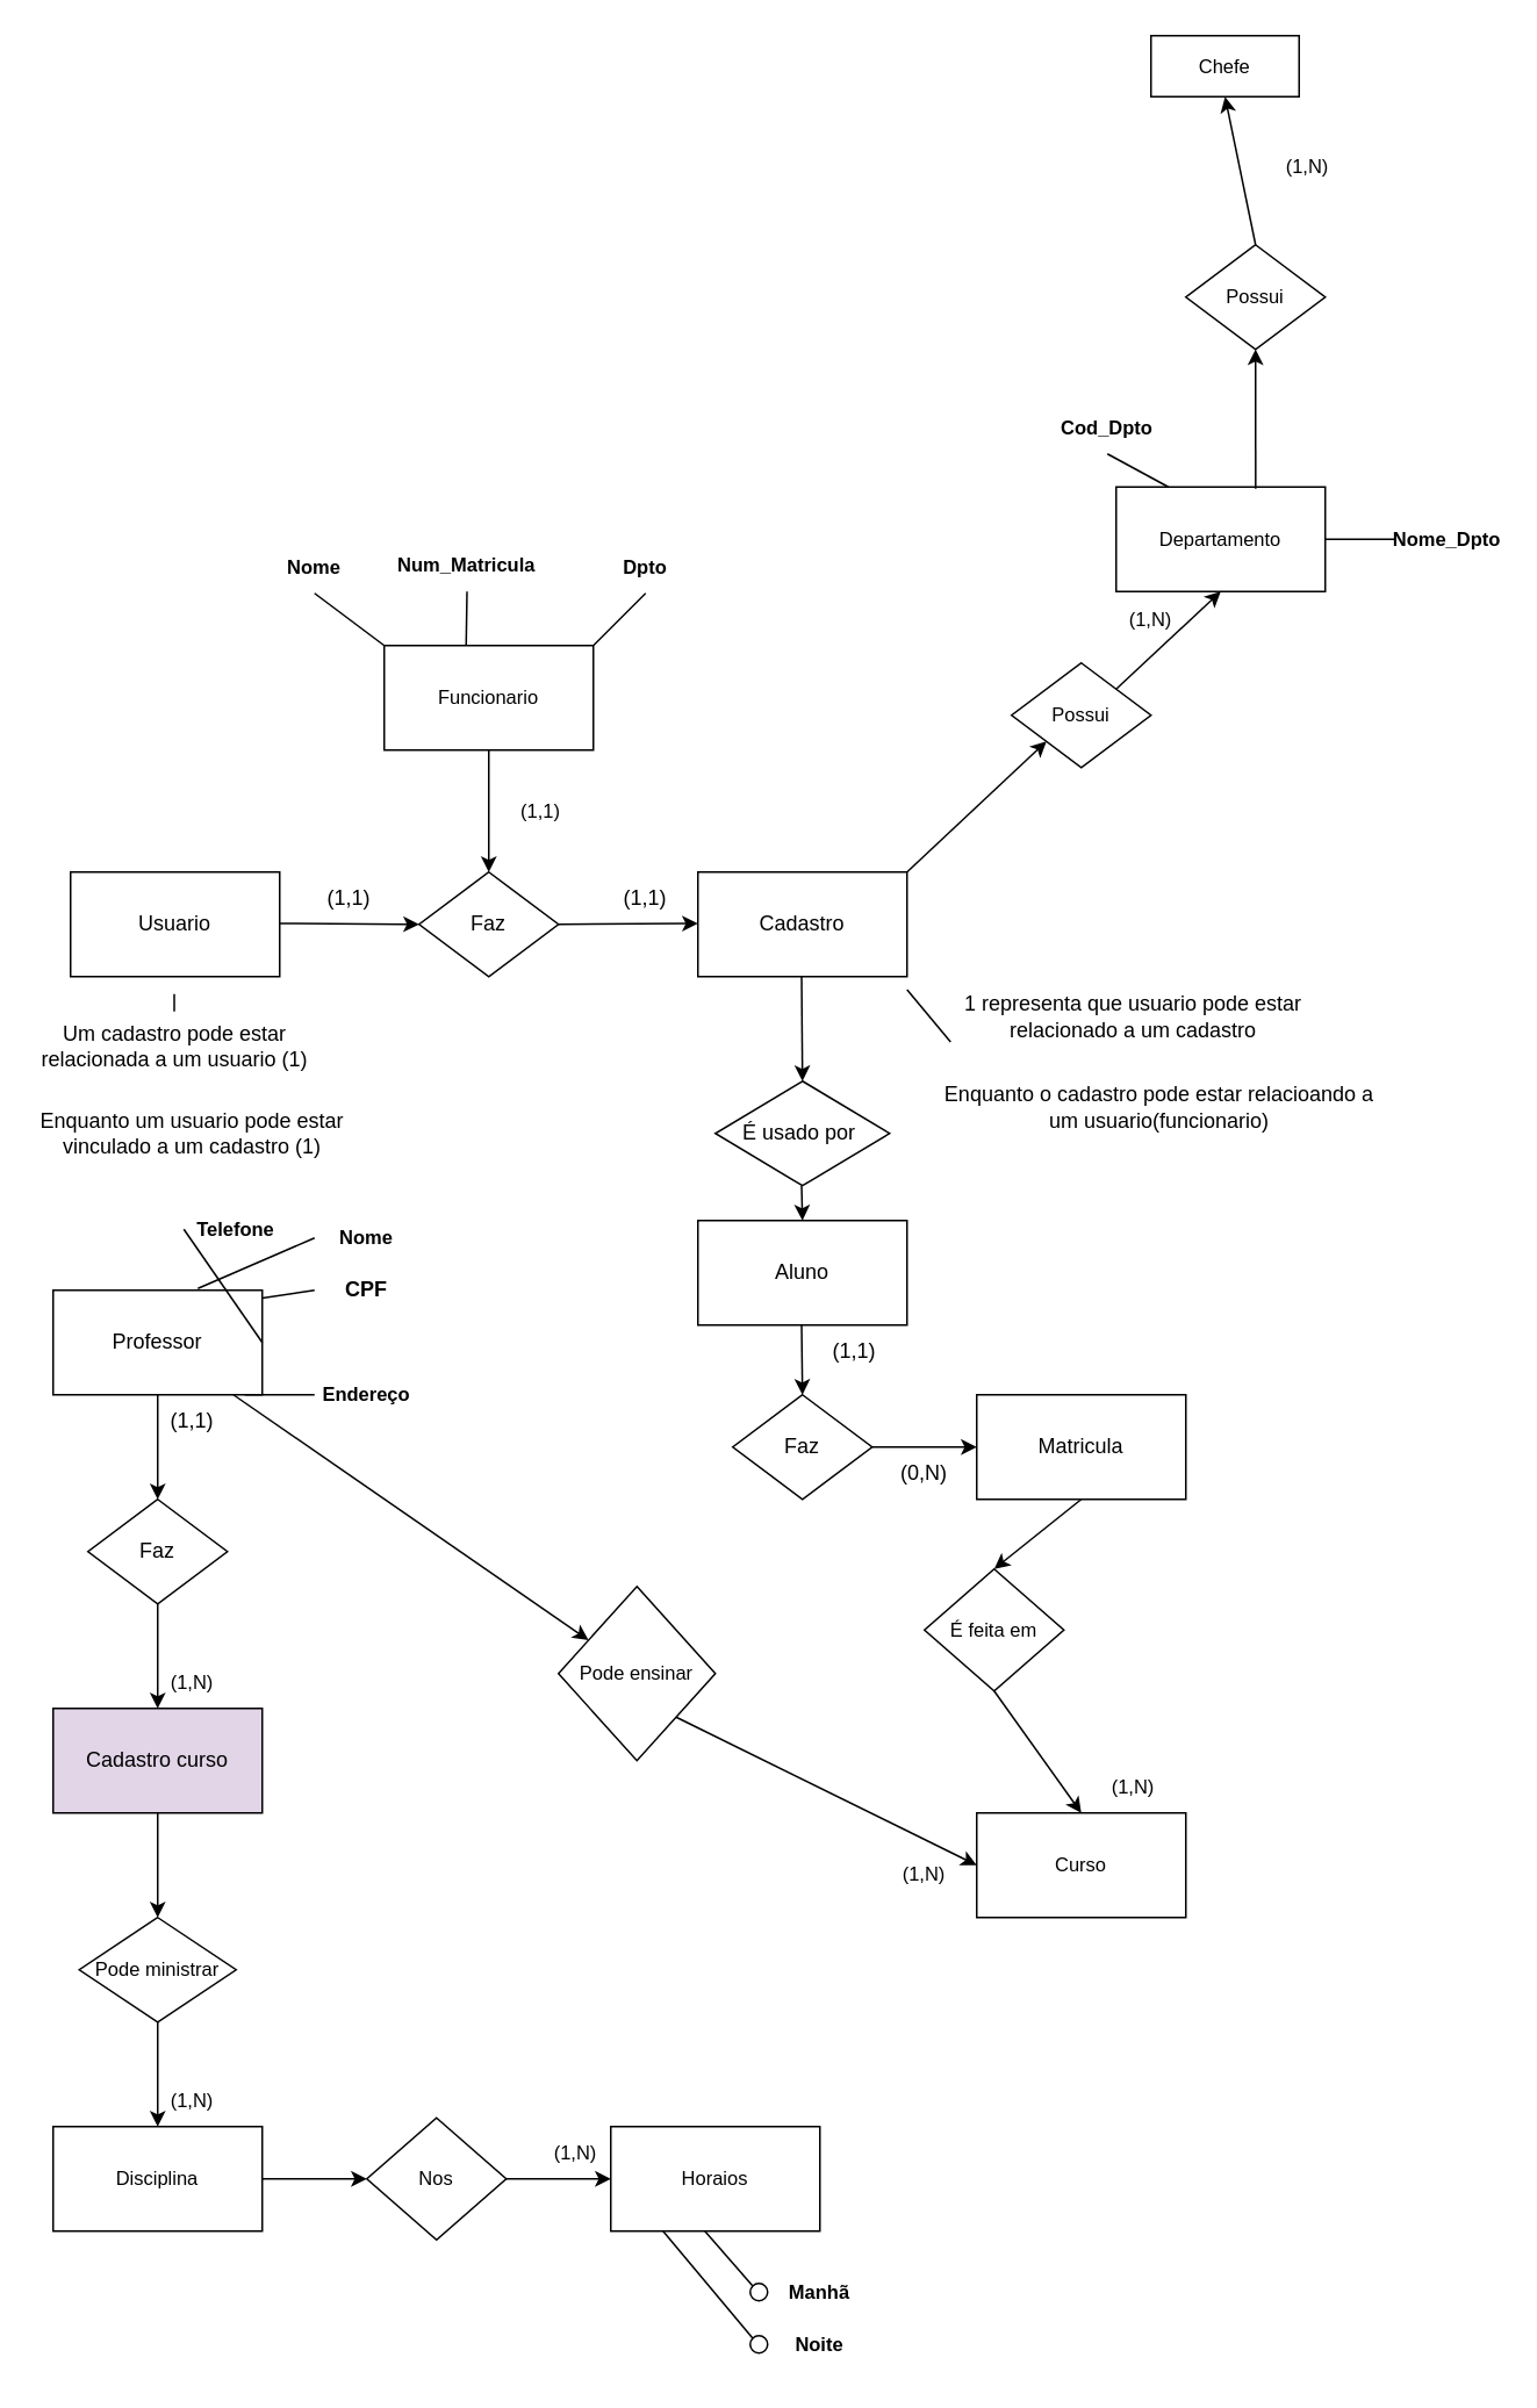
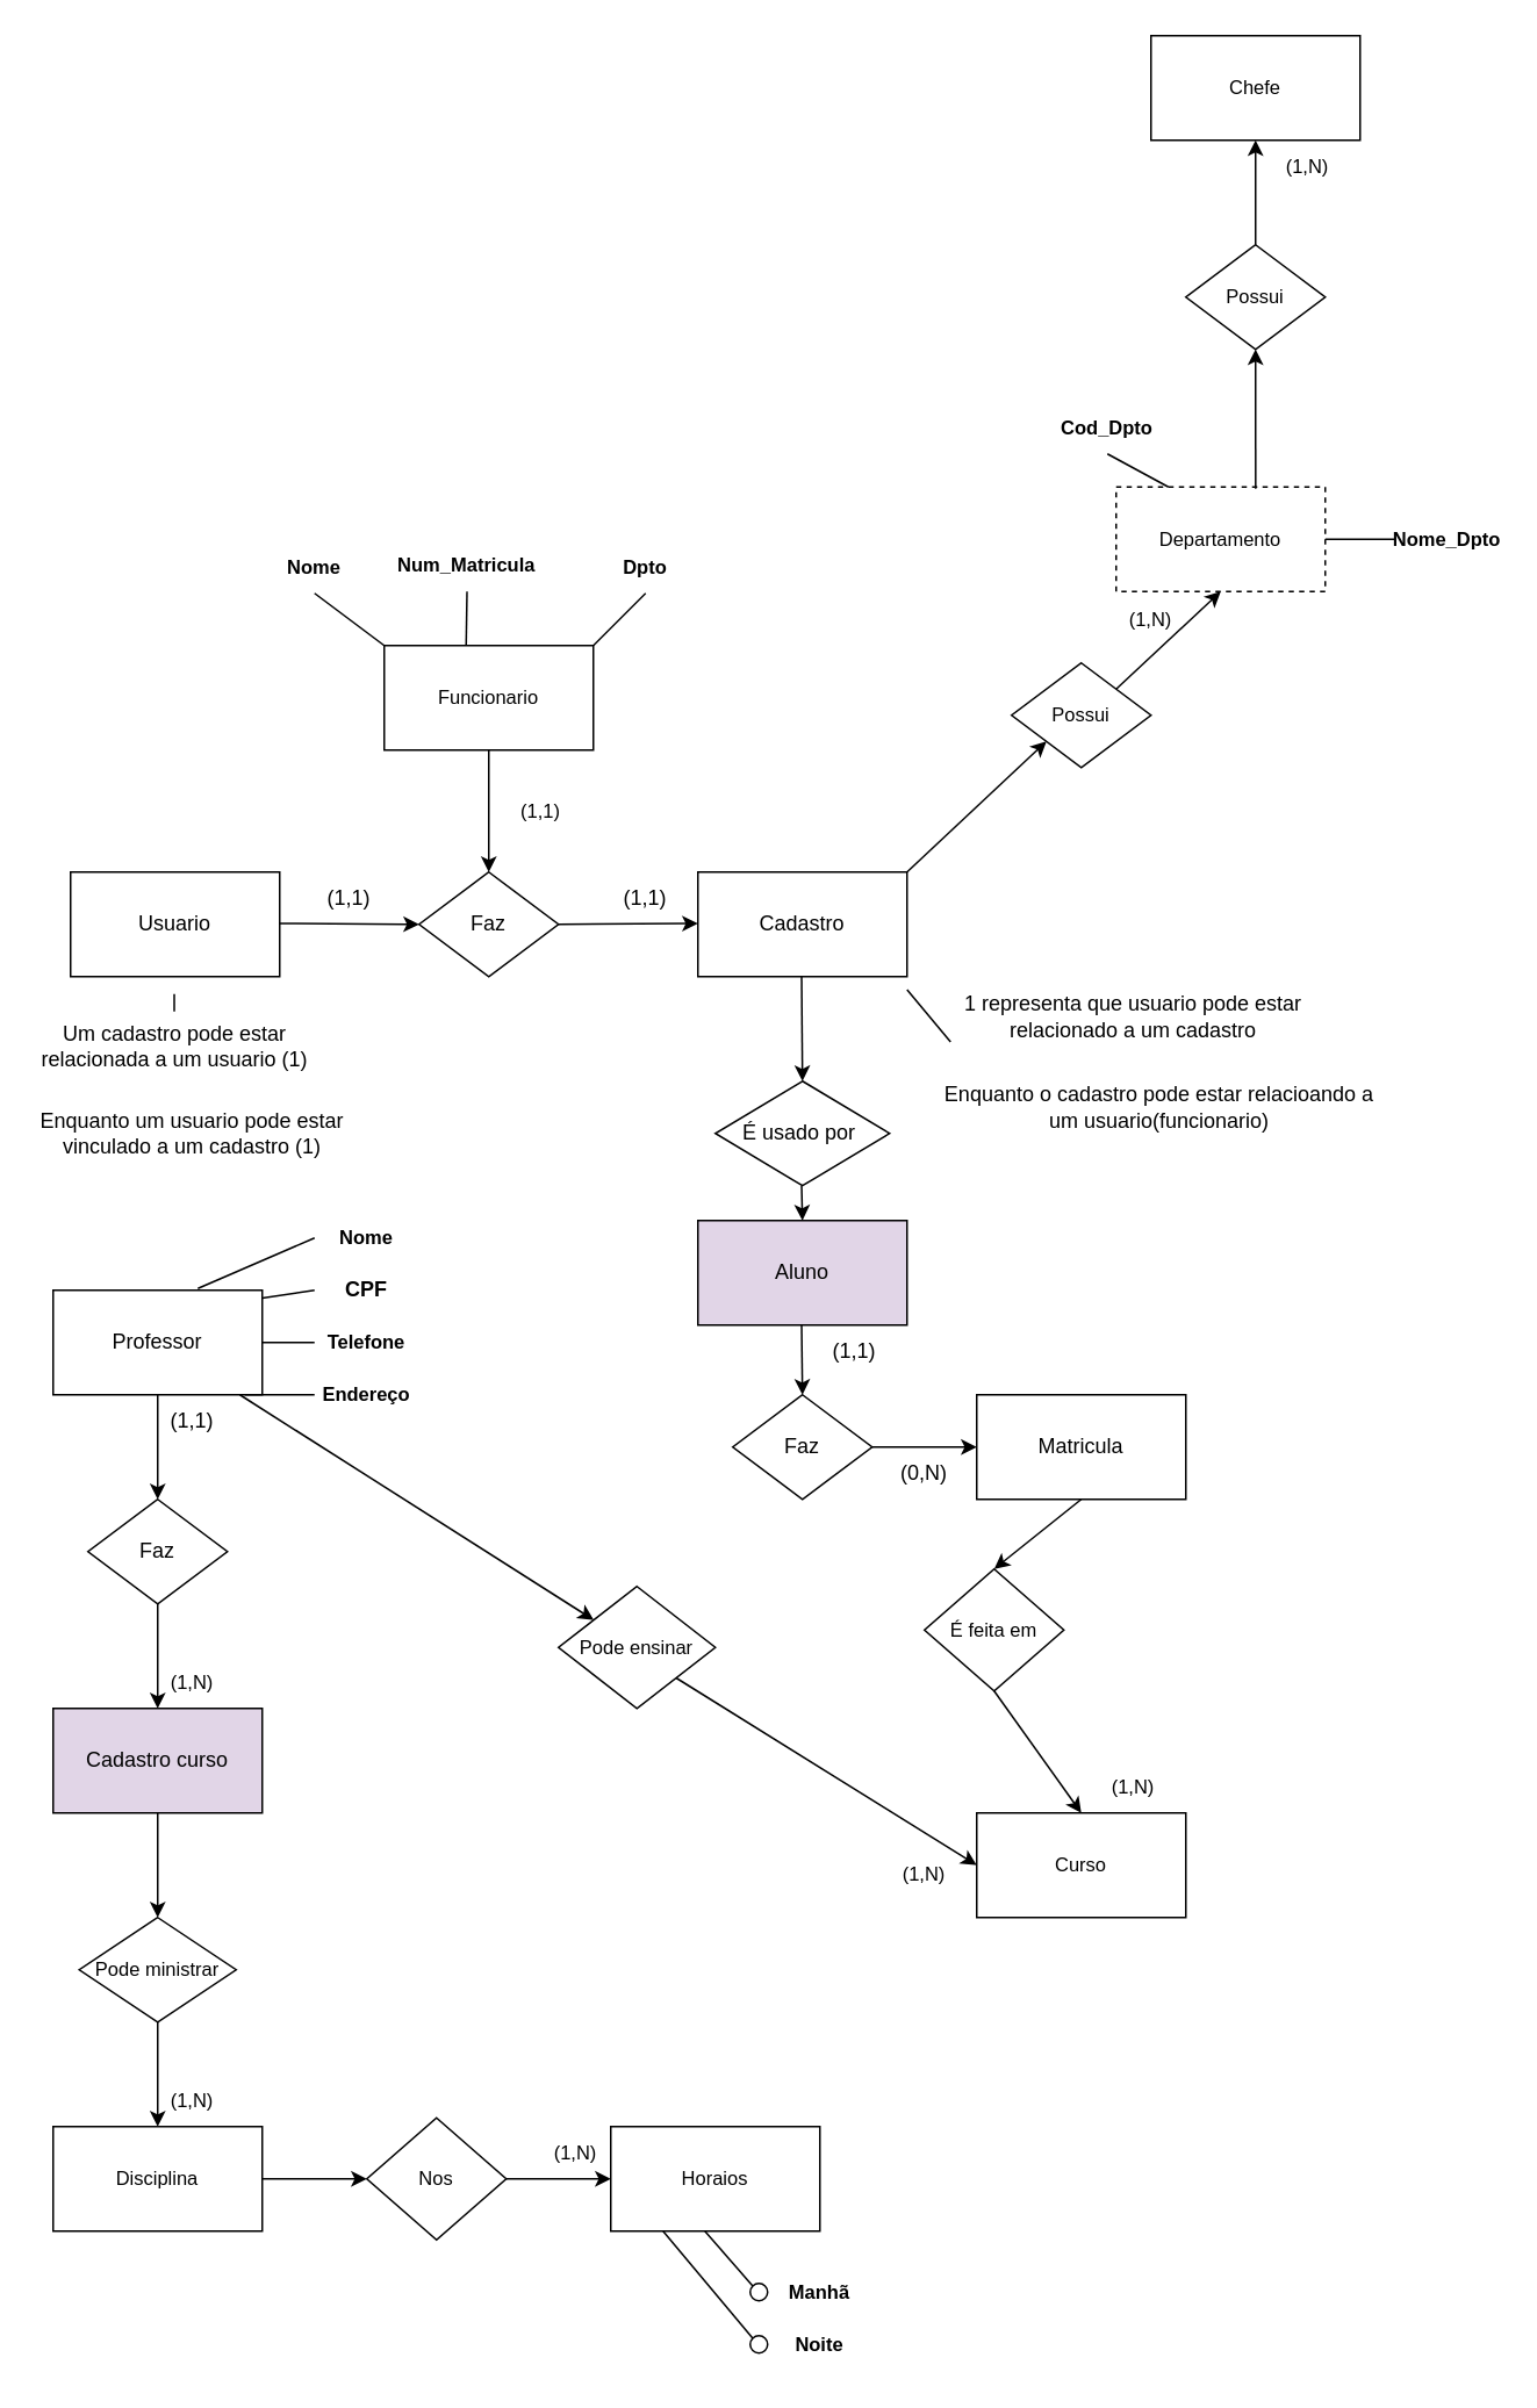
- <mxCell id="85" value="Chefe" style="rounded=0;whiteSpace=wrap;html=1;fontFamily=Helvetica;fontSize=11;fontColor=default;" vertex="1" parent="1"><mxGeometry x="660" y="20" width="85" height="35" as="geometry" /></mxCell>
+ <mxCell id="85" value="Chefe" style="rounded=0;whiteSpace=wrap;html=1;fontFamily=Helvetica;fontSize=11;fontColor=default;" vertex="1" parent="1"><mxGeometry x="660" y="20" width="120" height="60" as="geometry" /></mxCell>
- <mxCell id="73" value="Departamento" style="rounded=0;whiteSpace=wrap;html=1;fontFamily=Helvetica;fontSize=11;fontColor=default;" vertex="1" parent="1"><mxGeometry x="640" y="279" width="120" height="60" as="geometry" /></mxCell>
+ <mxCell id="73" value="Departamento" style="rounded=0;whiteSpace=wrap;html=1;fontFamily=Helvetica;fontSize=11;fontColor=default;dashed=1;" vertex="1" parent="1"><mxGeometry x="640" y="279" width="120" height="60" as="geometry" /></mxCell>
- <mxCell id="32" value="&lt;b&gt;Telefone&lt;/b&gt;" style="text;html=1;strokeColor=none;fillColor=none;align=center;verticalAlign=middle;whiteSpace=wrap;rounded=0;fontFamily=Helvetica;fontSize=11;fontColor=default;" vertex="1" parent="1"><mxGeometry x="105" y="690" width="60" height="30" as="geometry" /></mxCell>
+ <mxCell id="32" value="&lt;b&gt;Telefone&lt;/b&gt;" style="text;html=1;strokeColor=none;fillColor=none;align=center;verticalAlign=middle;whiteSpace=wrap;rounded=0;fontFamily=Helvetica;fontSize=11;fontColor=default;" vertex="1" parent="1"><mxGeometry x="180" y="755" width="60" height="30" as="geometry" /></mxCell>
- <mxCell id="15" value="Aluno" style="rounded=0;whiteSpace=wrap;html=1;" vertex="1" parent="1"><mxGeometry x="400" y="700" width="120" height="60" as="geometry" /></mxCell>
+ <mxCell id="15" value="Aluno" style="rounded=0;whiteSpace=wrap;html=1;fillColor=#e1d5e7;" vertex="1" parent="1"><mxGeometry x="400" y="700" width="120" height="60" as="geometry" /></mxCell>
- <mxCell id="59" value="Pode ensinar" style="rhombus;whiteSpace=wrap;html=1;fontFamily=Helvetica;fontSize=11;fontColor=default;" vertex="1" parent="1"><mxGeometry x="320" y="910" width="90" height="100" as="geometry" /></mxCell>
+ <mxCell id="59" value="Pode ensinar" style="rhombus;whiteSpace=wrap;html=1;fontFamily=Helvetica;fontSize=11;fontColor=default;" vertex="1" parent="1"><mxGeometry x="320" y="910" width="90" height="70" as="geometry" /></mxCell>
